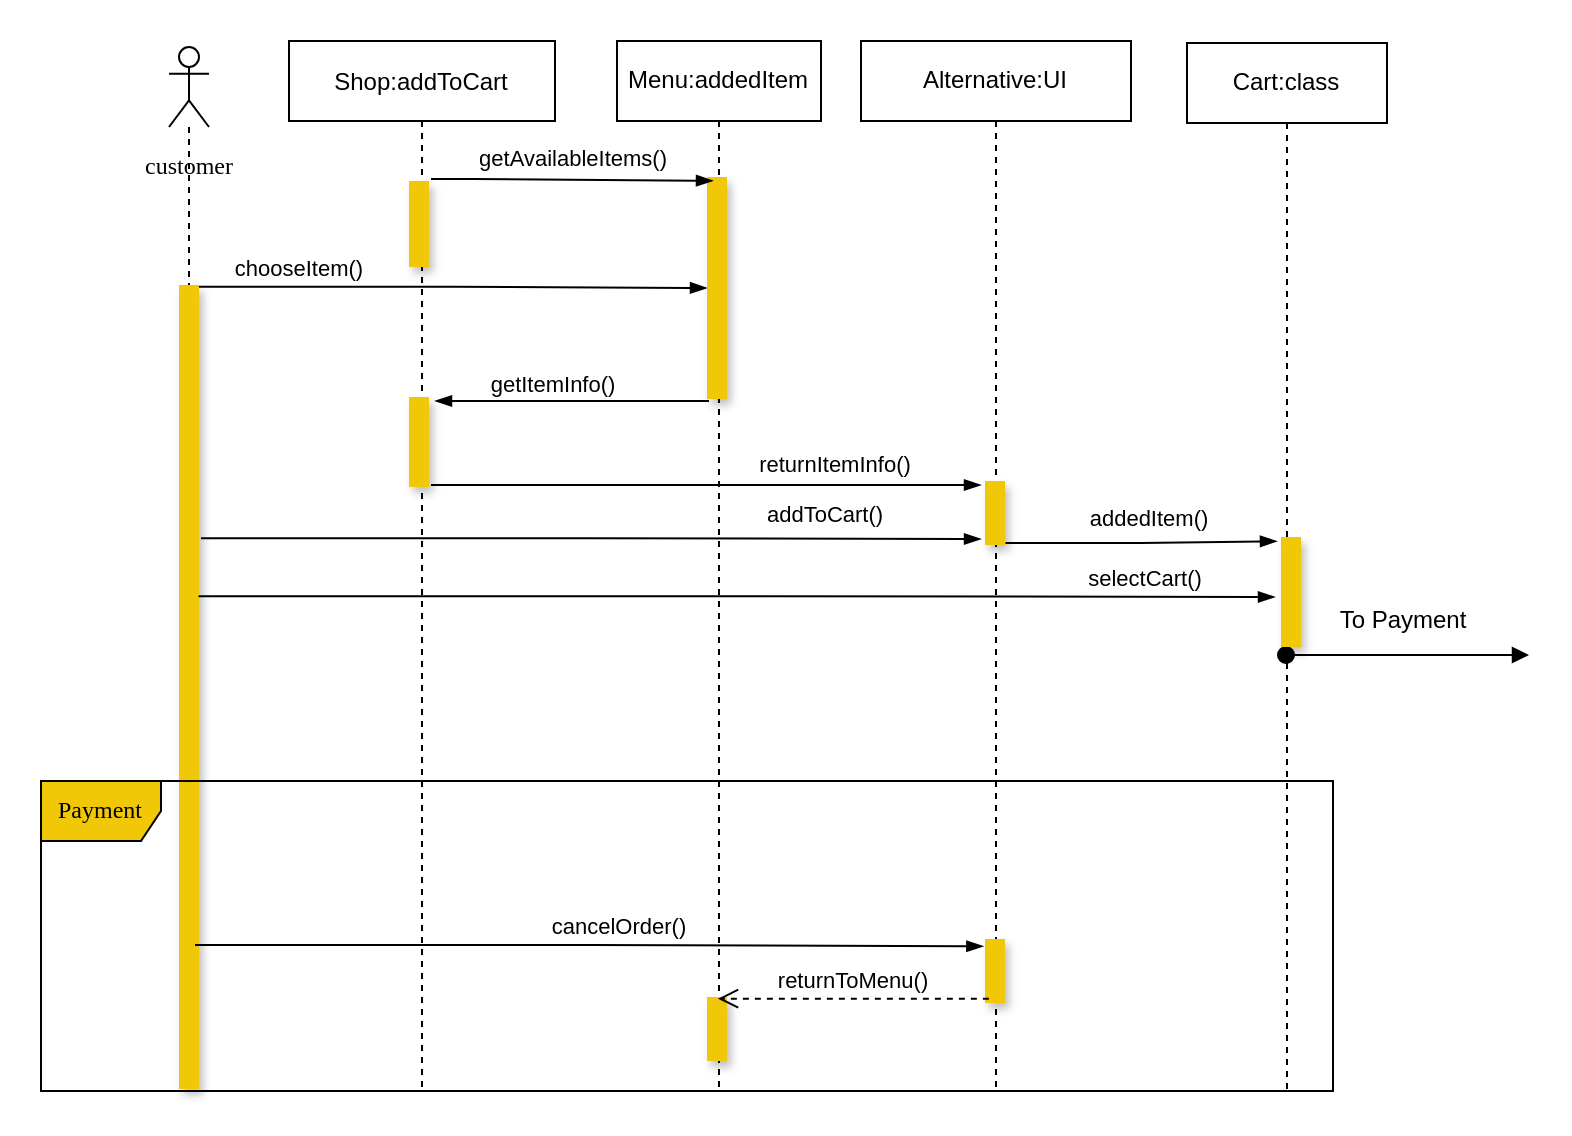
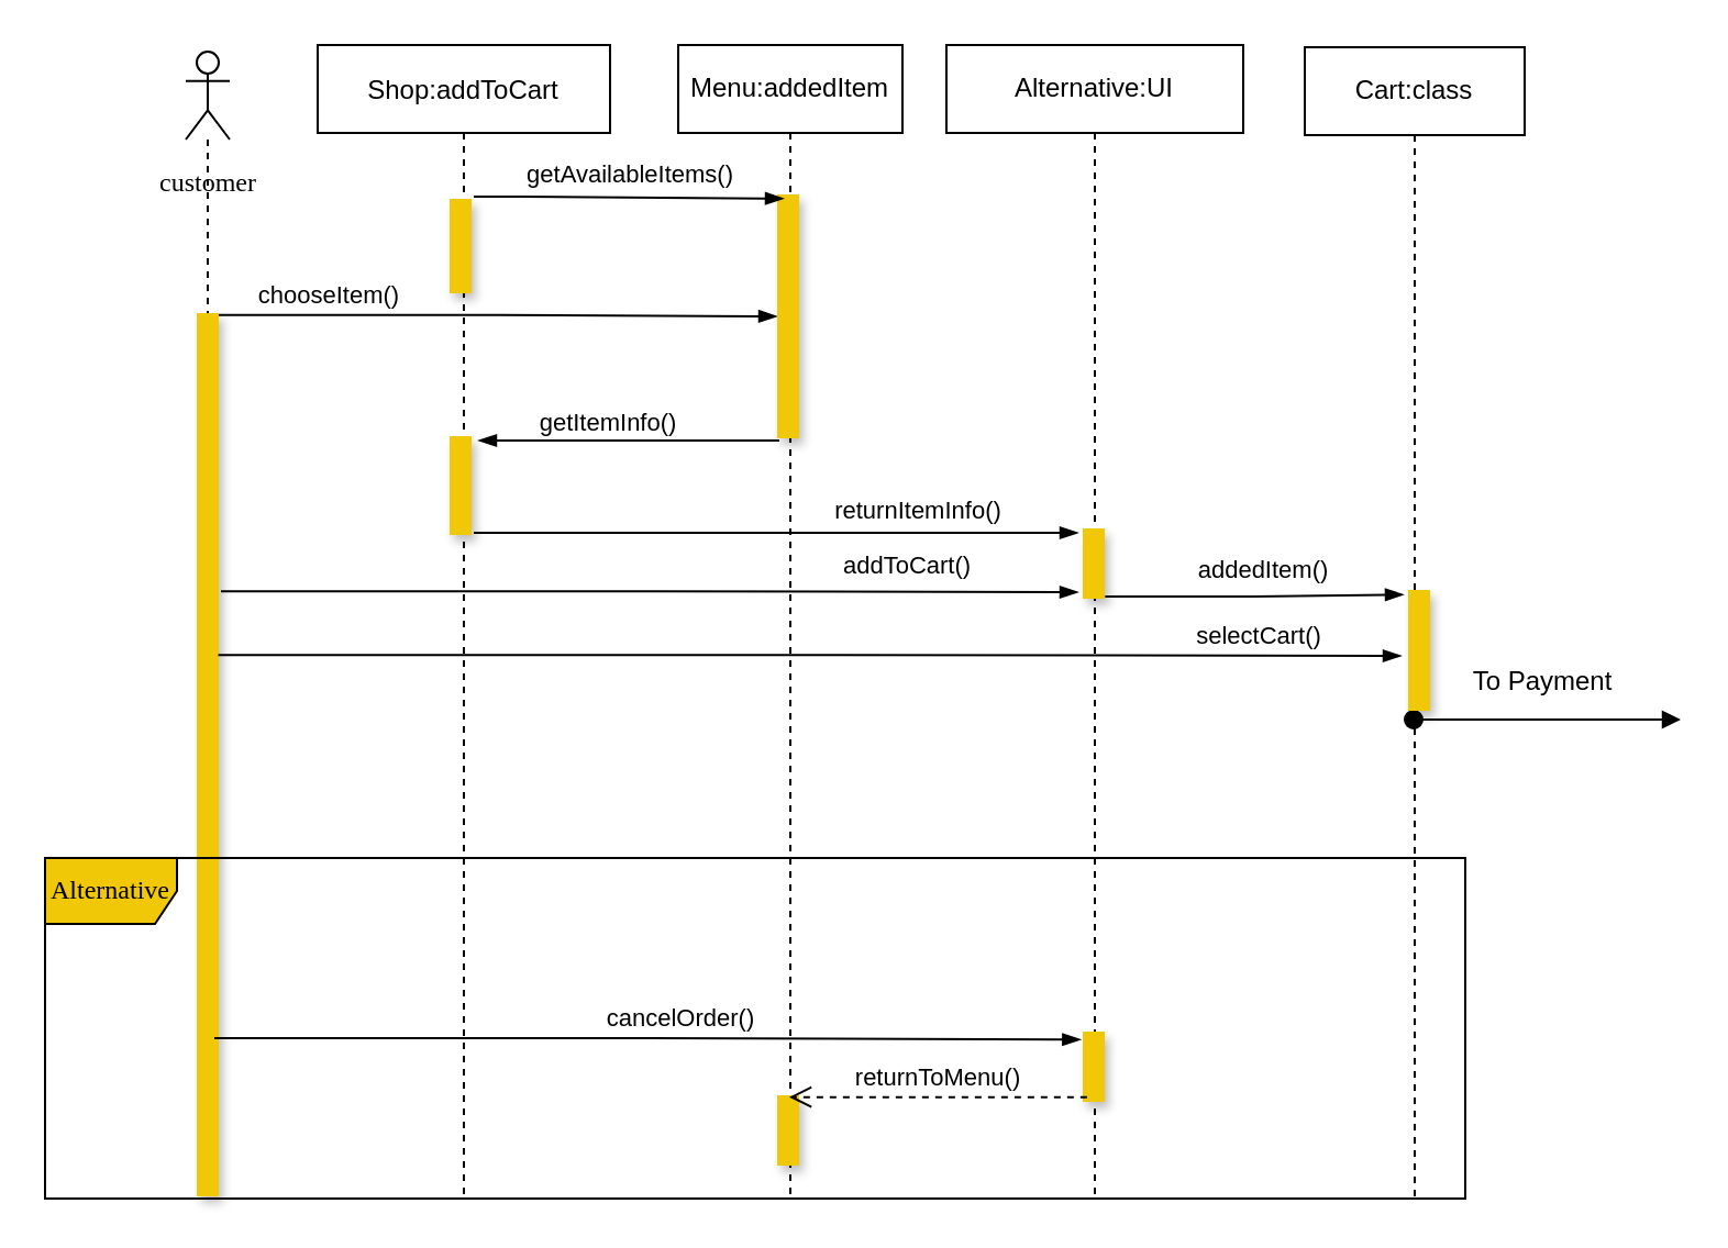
- <mxCell id="21" value="Payment" style="shape=umlFrame;whiteSpace=wrap;html=1;fontFamily=Times New Roman;fillColor=#F0C808;" parent="18" vertex="1"><mxGeometry x="-410" y="370" width="646" height="155" as="geometry" /></mxCell>
+ <mxCell id="21" value="Alternative" style="shape=umlFrame;whiteSpace=wrap;html=1;fontFamily=Times New Roman;fillColor=#F0C808;" parent="18" vertex="1"><mxGeometry x="-410" y="370" width="646" height="155" as="geometry" /></mxCell>
